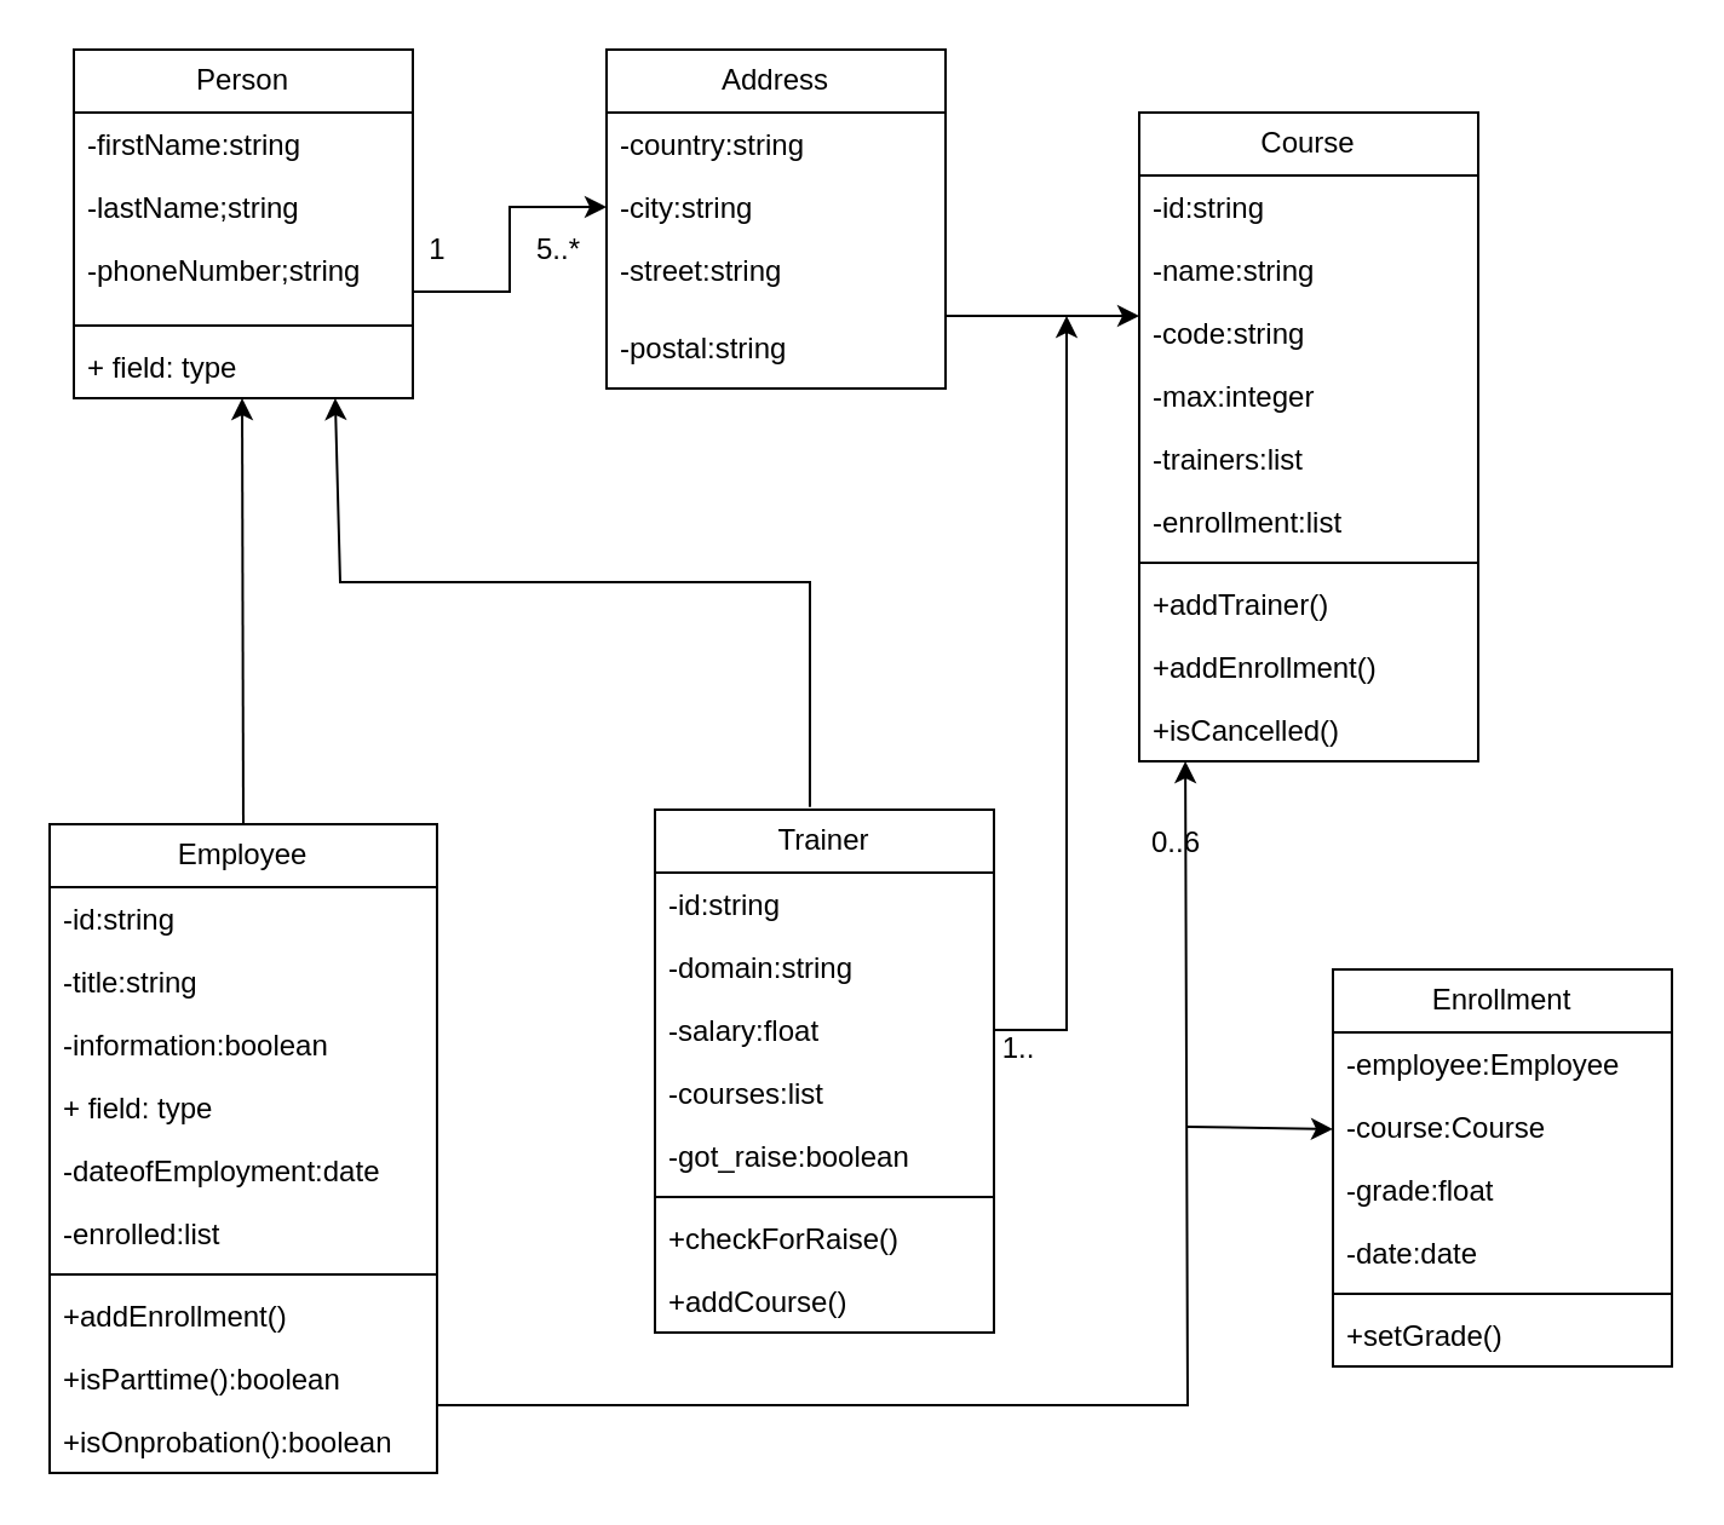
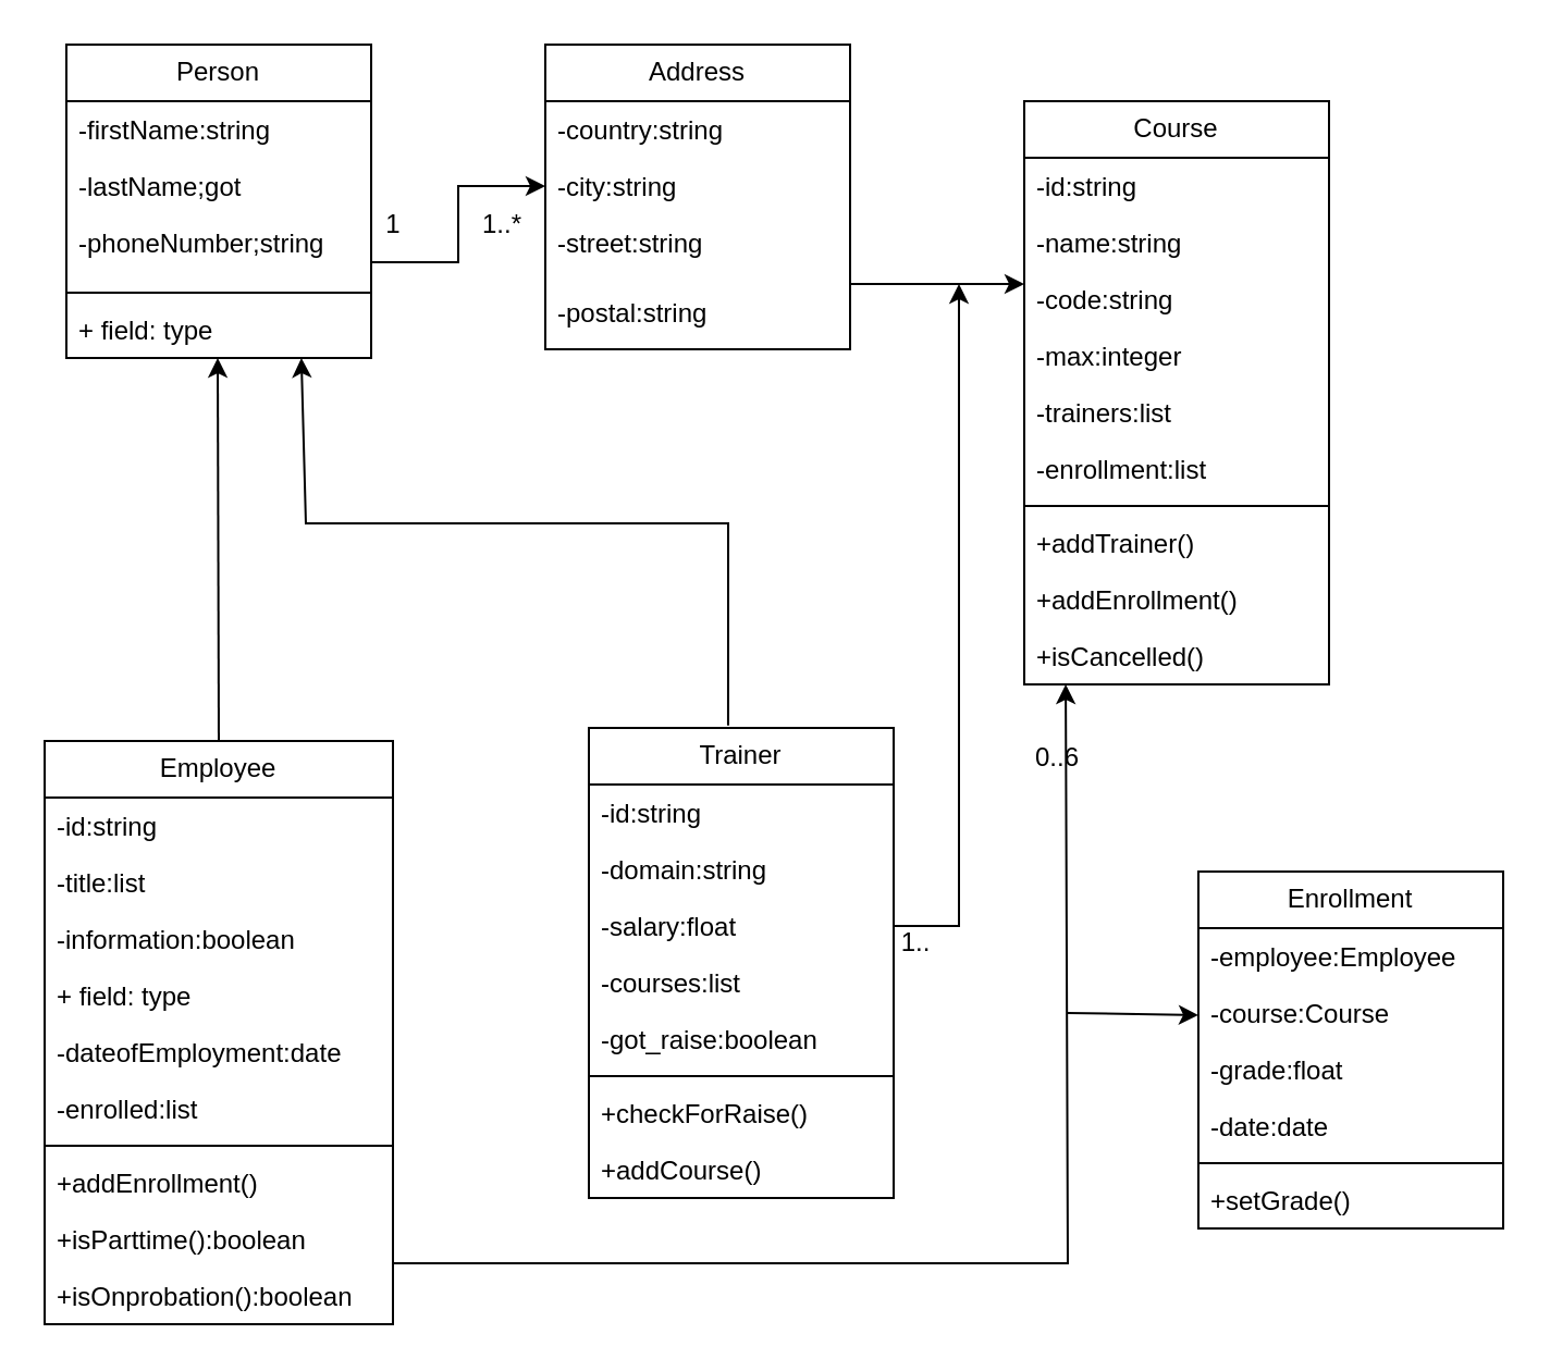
- <mxCell id="4" value="-lastName;string" style="text;strokeColor=none;fillColor=none;align=left;verticalAlign=top;spacingLeft=4;spacingRight=4;overflow=hidden;rotatable=0;points=[[0,0.5],[1,0.5]];portConstraint=eastwest;whiteSpace=wrap;html=1;" vertex="1" parent="2"><mxGeometry y="52" width="140" height="26" as="geometry" /></mxCell>
+ <mxCell id="4" value="-lastName;got" style="text;strokeColor=none;fillColor=none;align=left;verticalAlign=top;spacingLeft=4;spacingRight=4;overflow=hidden;rotatable=0;points=[[0,0.5],[1,0.5]];portConstraint=eastwest;whiteSpace=wrap;html=1;" vertex="1" parent="2"><mxGeometry y="52" width="140" height="26" as="geometry" /></mxCell>
- <mxCell id="54" value="5..*" style="text;html=1;align=center;verticalAlign=middle;resizable=0;points=[];autosize=1;strokeColor=none;fillColor=none;" vertex="1" parent="1"><mxGeometry x="210" y="88" width="40" height="30" as="geometry" /></mxCell>
+ <mxCell id="54" value="1..*" style="text;html=1;align=center;verticalAlign=middle;resizable=0;points=[];autosize=1;strokeColor=none;fillColor=none;" vertex="1" parent="1"><mxGeometry x="210" y="88" width="40" height="30" as="geometry" /></mxCell>
- <mxCell id="26" value="-title:string" style="text;strokeColor=none;fillColor=none;align=left;verticalAlign=top;spacingLeft=4;spacingRight=4;overflow=hidden;rotatable=0;points=[[0,0.5],[1,0.5]];portConstraint=eastwest;whiteSpace=wrap;html=1;" vertex="1" parent="24"><mxGeometry y="52" width="160" height="26" as="geometry" /></mxCell>
+ <mxCell id="26" value="-title:list" style="text;strokeColor=none;fillColor=none;align=left;verticalAlign=top;spacingLeft=4;spacingRight=4;overflow=hidden;rotatable=0;points=[[0,0.5],[1,0.5]];portConstraint=eastwest;whiteSpace=wrap;html=1;" vertex="1" parent="24"><mxGeometry y="52" width="160" height="26" as="geometry" /></mxCell>
